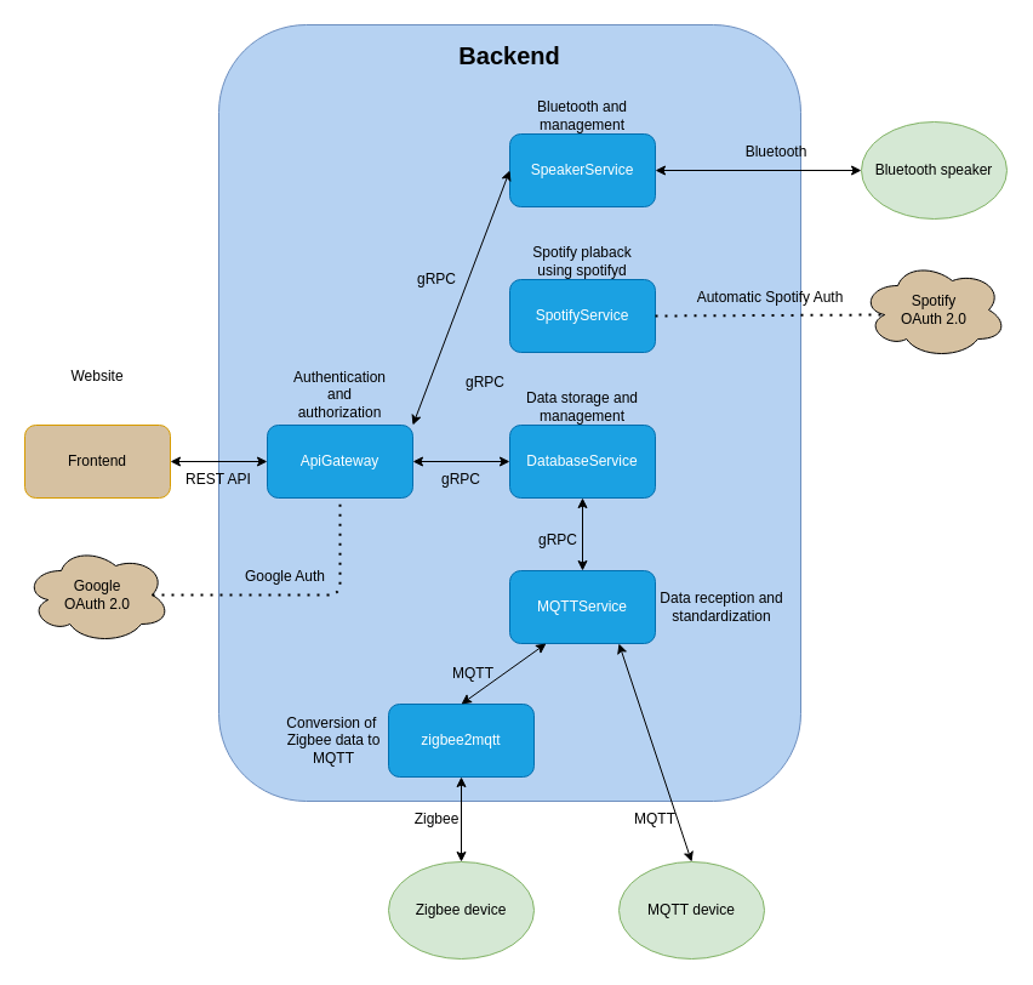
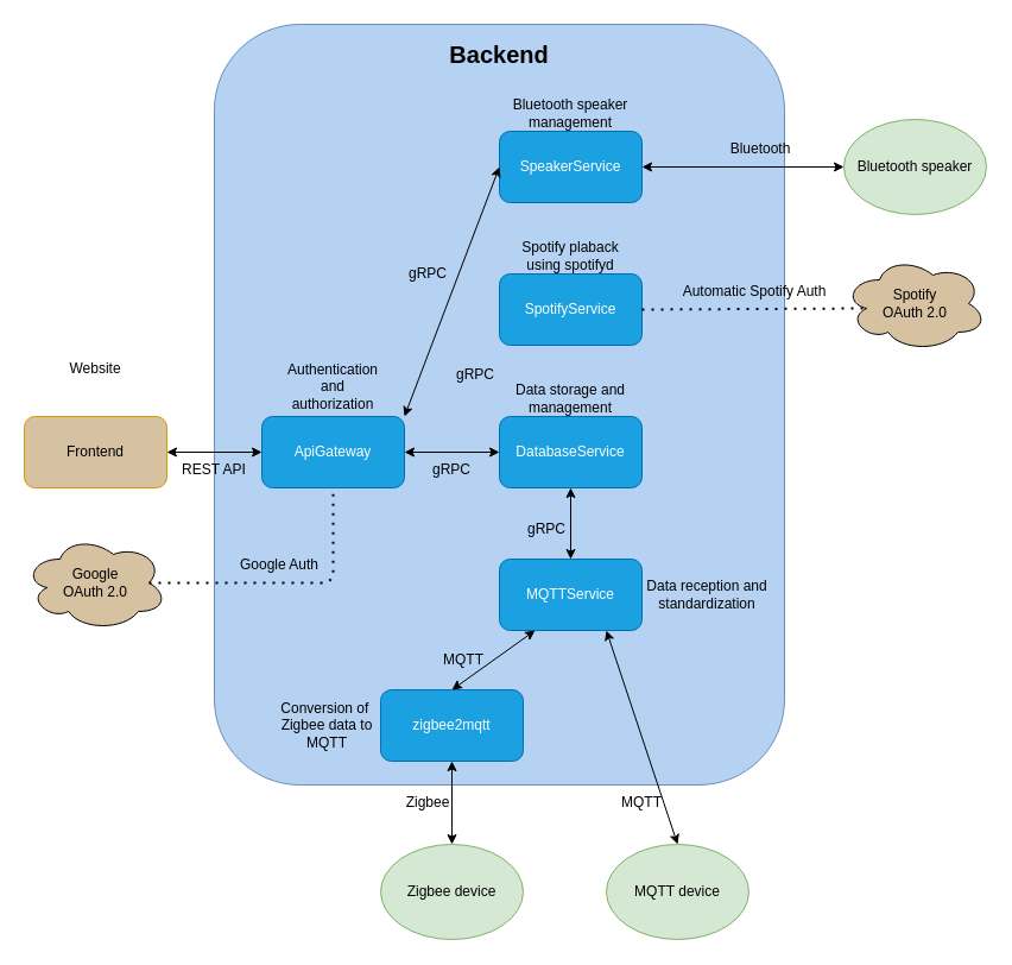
- <mxCell id="32" value="Bluetooth and management" style="text;html=1;strokeColor=none;fillColor=none;align=center;verticalAlign=middle;whiteSpace=wrap;rounded=0;" vertex="1" parent="1"><mxGeometry x="430" y="80" width="100" height="30" as="geometry" /></mxCell>
+ <mxCell id="32" value="Bluetooth speaker management" style="text;html=1;strokeColor=none;fillColor=none;align=center;verticalAlign=middle;whiteSpace=wrap;rounded=0;" vertex="1" parent="1"><mxGeometry x="430" y="80" width="100" height="30" as="geometry" /></mxCell>
